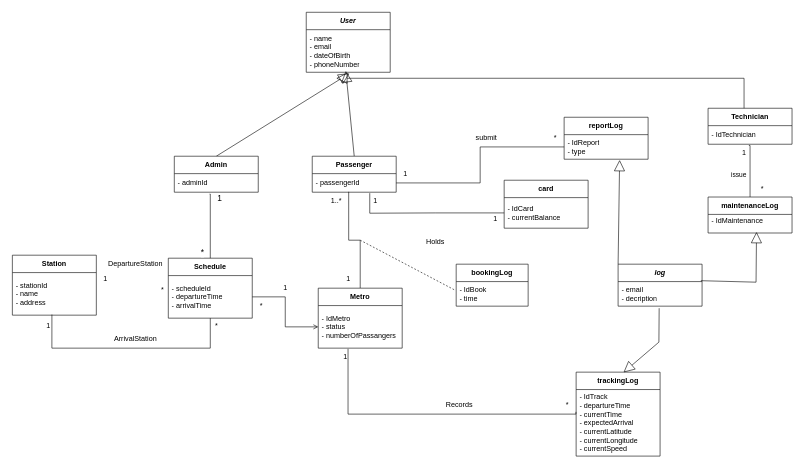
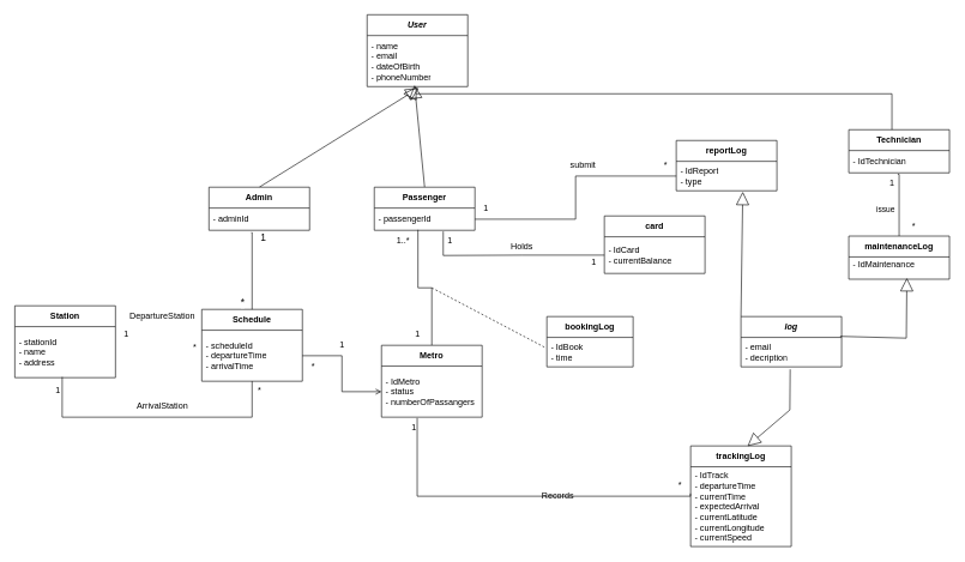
- <mxCell id="53" value="Holds" style="text;html=1;align=center;verticalAlign=middle;resizable=0;points=[];autosize=1;strokeColor=none;fillColor=none;" vertex="1" parent="1"><mxGeometry x="700" y="388" width="50" height="30" as="geometry" /></mxCell>
+ <mxCell id="53" value="Holds" style="text;html=1;align=center;verticalAlign=middle;resizable=0;points=[];autosize=1;strokeColor=none;fillColor=none;" vertex="1" parent="1"><mxGeometry x="700" y="328" width="50" height="30" as="geometry" /></mxCell>
- <mxCell id="43" value="Records" style="text;html=1;align=center;verticalAlign=middle;resizable=0;points=[];autosize=1;strokeColor=none;fillColor=none;" vertex="1" parent="1"><mxGeometry x="730" y="660" width="70" height="30" as="geometry" /></mxCell>
+ <mxCell id="43" value="Records" style="text;html=1;align=center;verticalAlign=middle;resizable=0;points=[];autosize=1;strokeColor=none;fillColor=none;" vertex="1" parent="1"><mxGeometry x="740" y="675" width="70" height="30" as="geometry" /></mxCell>
